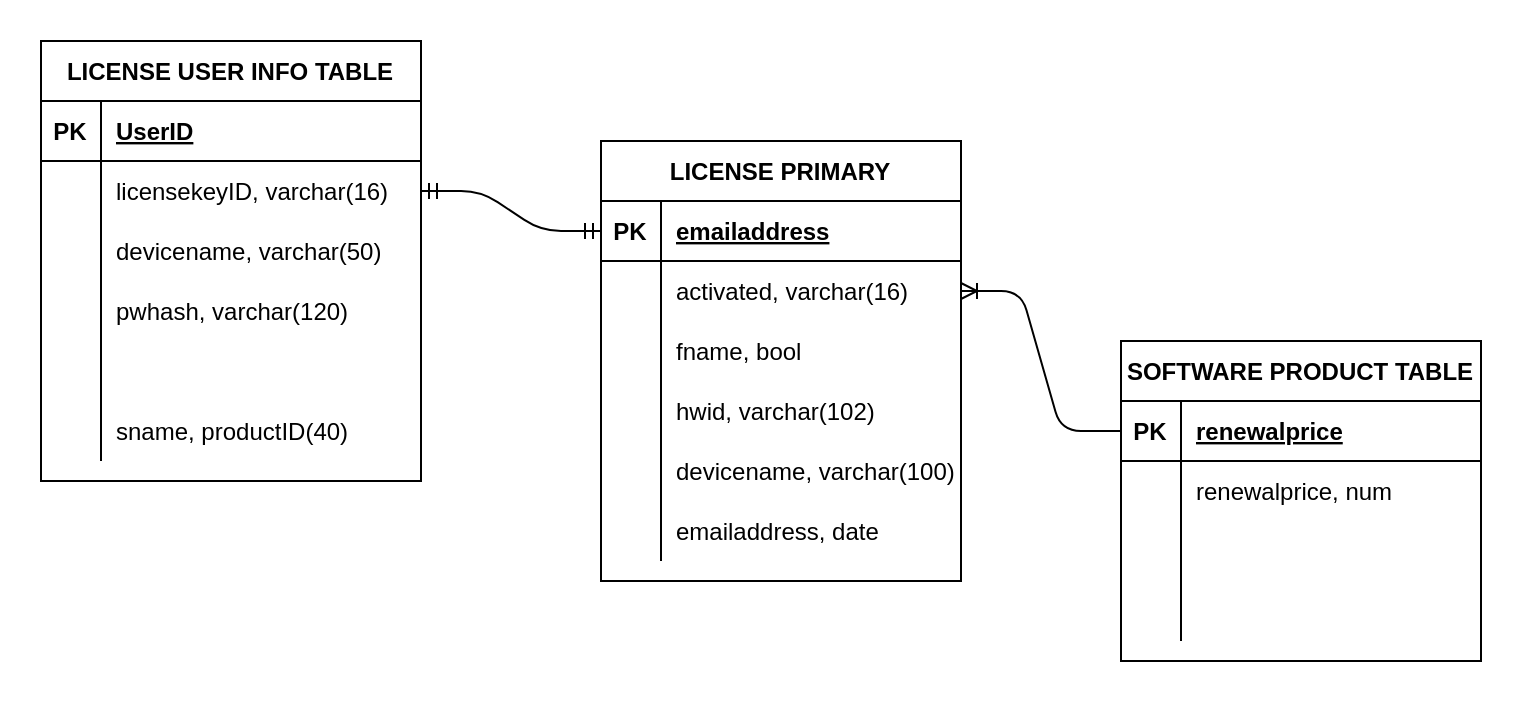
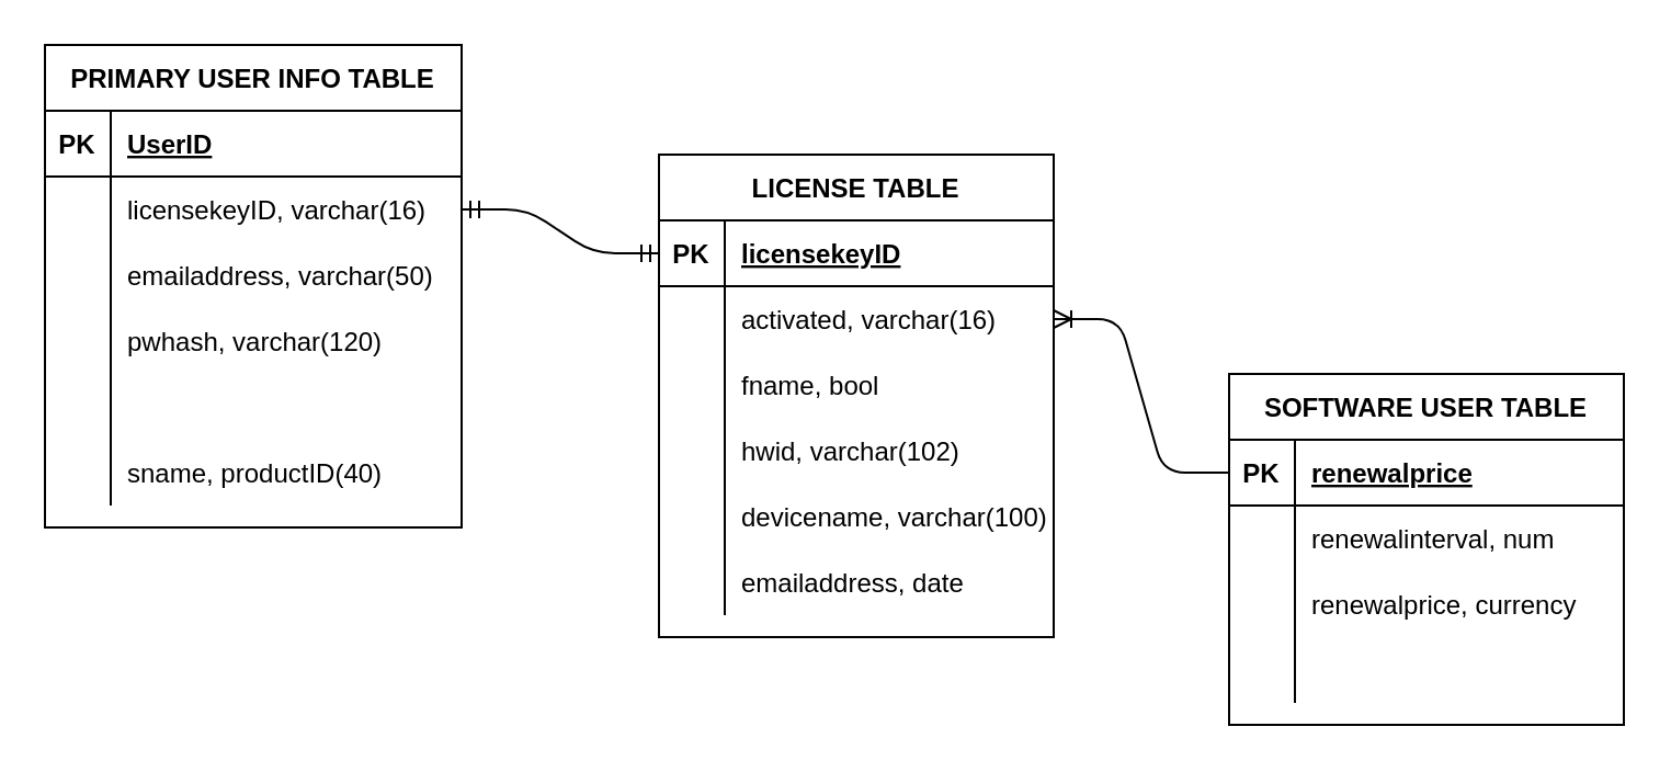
- <mxCell id="2" value="LICENSE USER INFO TABLE" style="shape=table;startSize=30;container=1;collapsible=1;childLayout=tableLayout;fixedRows=1;rowLines=0;fontStyle=1;align=center;resizeLast=1;" parent="1" vertex="1"><mxGeometry x="20" y="20" width="190" height="220" as="geometry" /></mxCell>
+ <mxCell id="2" value="PRIMARY USER INFO TABLE" style="shape=table;startSize=30;container=1;collapsible=1;childLayout=tableLayout;fixedRows=1;rowLines=0;fontStyle=1;align=center;resizeLast=1;" parent="1" vertex="1"><mxGeometry x="20" y="20" width="190" height="220" as="geometry" /></mxCell>
- <mxCell id="20" value="LICENSE PRIMARY" style="shape=table;startSize=30;container=1;collapsible=1;childLayout=tableLayout;fixedRows=1;rowLines=0;fontStyle=1;align=center;resizeLast=1;" parent="1" vertex="1"><mxGeometry x="300" y="70" width="180" height="220" as="geometry" /></mxCell>
+ <mxCell id="20" value="LICENSE TABLE" style="shape=table;startSize=30;container=1;collapsible=1;childLayout=tableLayout;fixedRows=1;rowLines=0;fontStyle=1;align=center;resizeLast=1;" parent="1" vertex="1"><mxGeometry x="300" y="70" width="180" height="220" as="geometry" /></mxCell>
- <mxCell id="23" value="emailaddress" style="shape=partialRectangle;connectable=0;fillColor=none;top=0;left=0;bottom=0;right=0;align=left;spacingLeft=6;fontStyle=5;overflow=hidden;" parent="21" vertex="1"><mxGeometry x="30" width="150" height="30" as="geometry" /></mxCell>
+ <mxCell id="23" value="licensekeyID" style="shape=partialRectangle;connectable=0;fillColor=none;top=0;left=0;bottom=0;right=0;align=left;spacingLeft=6;fontStyle=5;overflow=hidden;" parent="21" vertex="1"><mxGeometry x="30" width="150" height="30" as="geometry" /></mxCell>
- <mxCell id="11" value="devicename, varchar(50)" style="shape=partialRectangle;connectable=0;fillColor=none;top=0;left=0;bottom=0;right=0;align=left;spacingLeft=6;overflow=hidden;" parent="9" vertex="1"><mxGeometry x="30" width="160" height="30" as="geometry" /></mxCell>
+ <mxCell id="11" value="emailaddress, varchar(50)" style="shape=partialRectangle;connectable=0;fillColor=none;top=0;left=0;bottom=0;right=0;align=left;spacingLeft=6;overflow=hidden;" parent="9" vertex="1"><mxGeometry x="30" width="160" height="30" as="geometry" /></mxCell>
- <mxCell id="40" value="SOFTWARE PRODUCT TABLE" style="shape=table;startSize=30;container=1;collapsible=1;childLayout=tableLayout;fixedRows=1;rowLines=0;fontStyle=1;align=center;resizeLast=1;" parent="1" vertex="1"><mxGeometry x="560" y="170" width="180" height="160" as="geometry" /></mxCell>
+ <mxCell id="40" value="SOFTWARE USER TABLE" style="shape=table;startSize=30;container=1;collapsible=1;childLayout=tableLayout;fixedRows=1;rowLines=0;fontStyle=1;align=center;resizeLast=1;" parent="1" vertex="1"><mxGeometry x="560" y="170" width="180" height="160" as="geometry" /></mxCell>
- <mxCell id="46" value="renewalprice, num" style="shape=partialRectangle;connectable=0;fillColor=none;top=0;left=0;bottom=0;right=0;align=left;spacingLeft=6;overflow=hidden;" parent="44" vertex="1"><mxGeometry x="30" width="150" height="30" as="geometry" /></mxCell>
+ <mxCell id="46" value="renewalinterval, num" style="shape=partialRectangle;connectable=0;fillColor=none;top=0;left=0;bottom=0;right=0;align=left;spacingLeft=6;overflow=hidden;" parent="44" vertex="1"><mxGeometry x="30" width="150" height="30" as="geometry" /></mxCell>
+ <mxCell id="49" value="renewalprice, currency" style="shape=partialRectangle;connectable=0;fillColor=none;top=0;left=0;bottom=0;right=0;align=left;spacingLeft=6;overflow=hidden;" parent="47" vertex="1"><mxGeometry x="30" width="150" height="30" as="geometry" /></mxCell>
